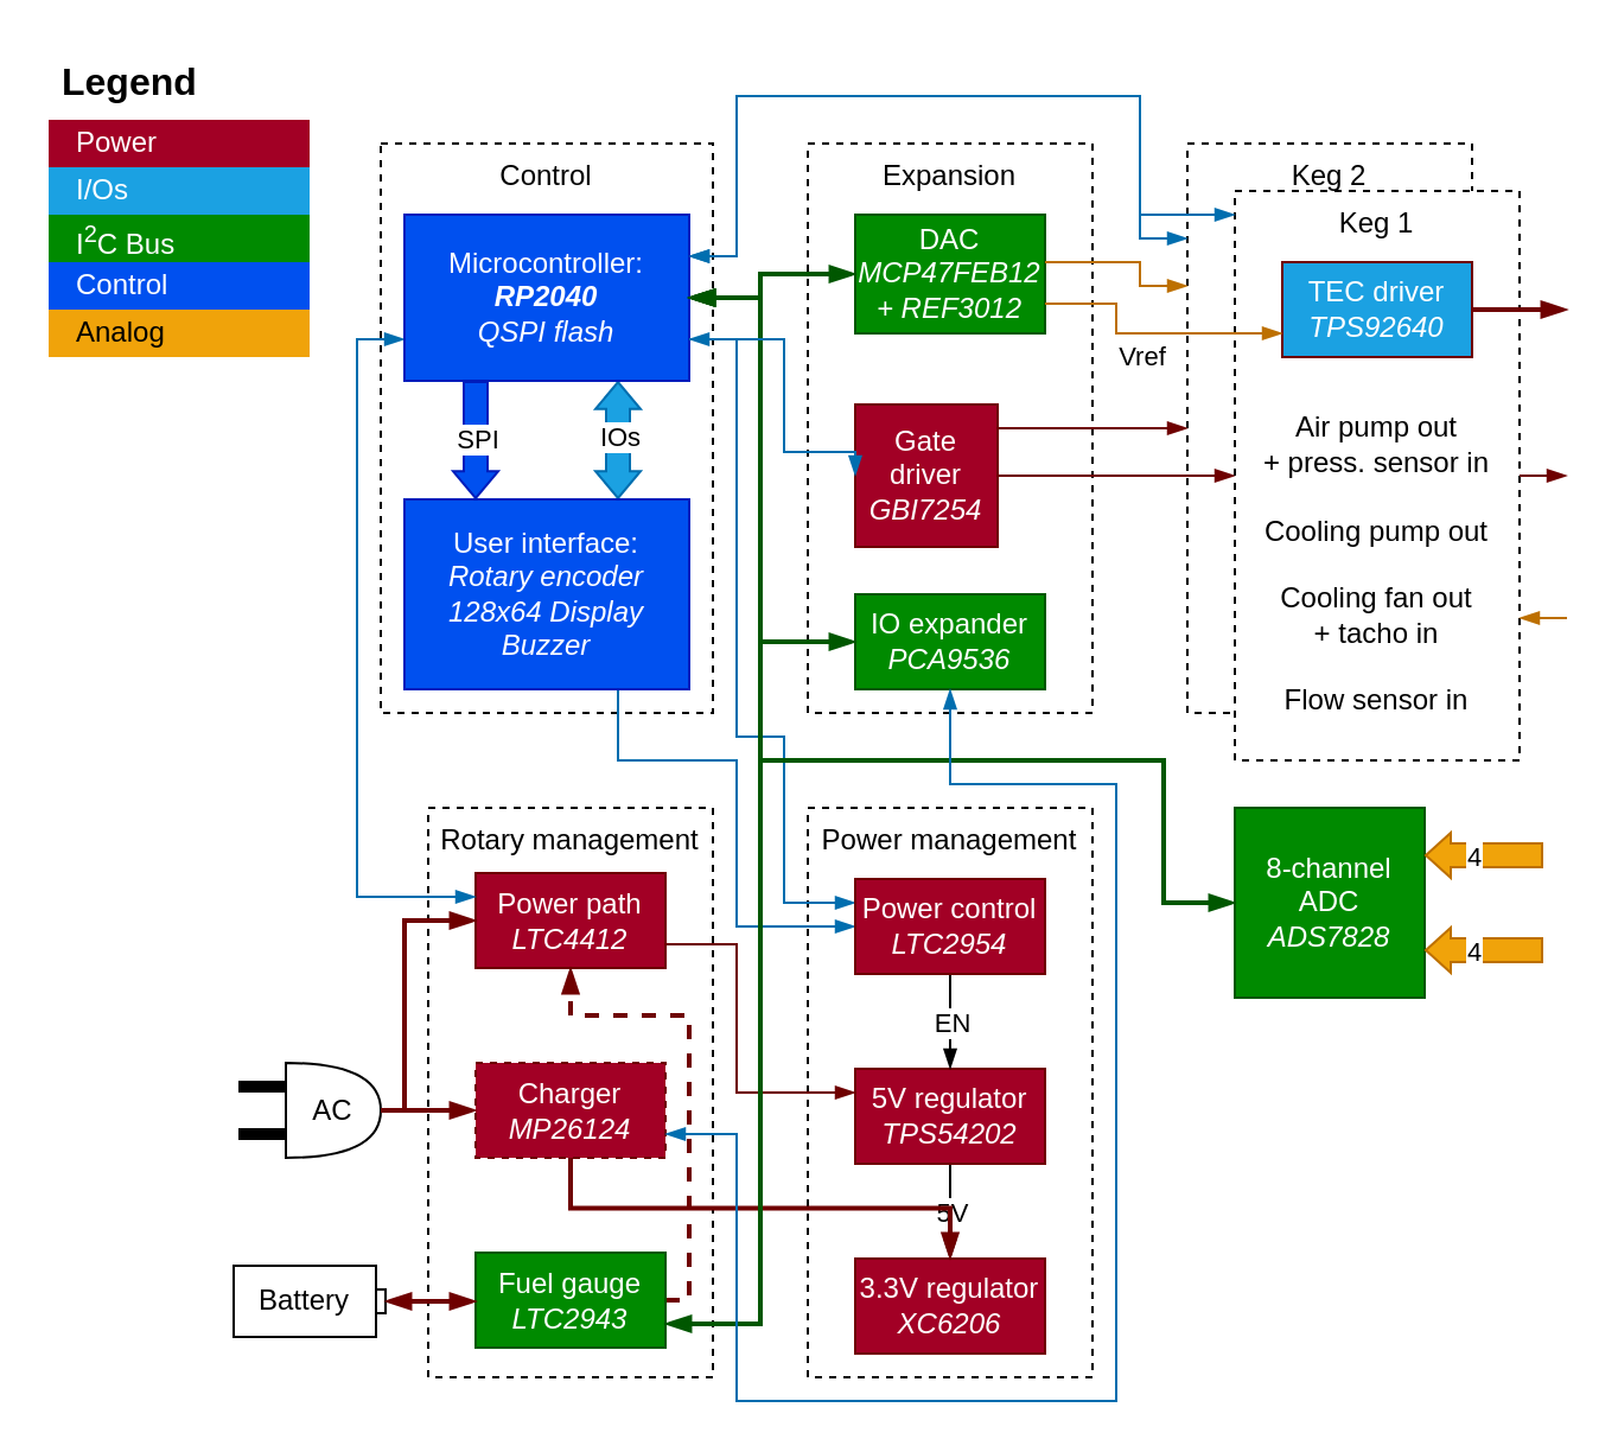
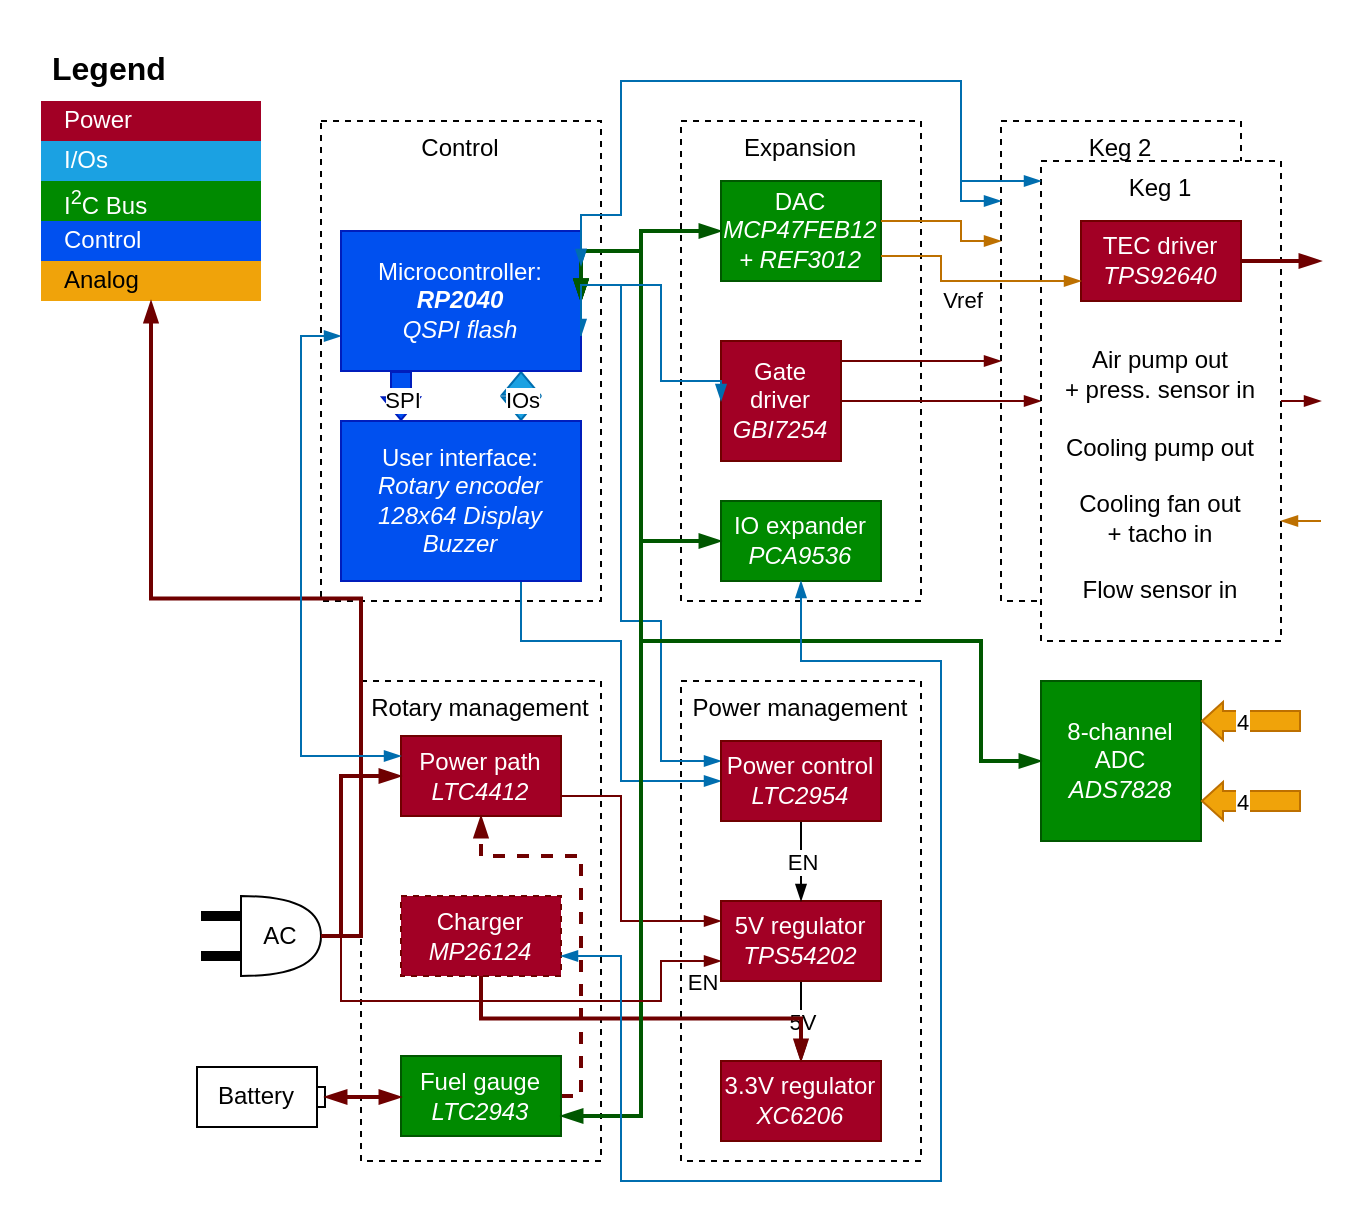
- <mxCell id="52" value="Microcontroller:&lt;br&gt;&lt;i&gt;&lt;b&gt;RP2040&lt;/b&gt;&lt;br&gt;QSPI flash&lt;br&gt;&lt;/i&gt;" style="rounded=0;whiteSpace=wrap;html=1;verticalAlign=middle;labelBackgroundColor=none;fillColor=#0050ef;fontColor=#ffffff;strokeColor=#001DBC;" vertex="1" parent="1"><mxGeometry x="170" y="90" width="120" height="70" as="geometry" /></mxCell>
+ <mxCell id="52" value="Microcontroller:&lt;br&gt;&lt;i&gt;&lt;b&gt;RP2040&lt;/b&gt;&lt;br&gt;QSPI flash&lt;br&gt;&lt;/i&gt;" style="rounded=0;whiteSpace=wrap;html=1;verticalAlign=middle;labelBackgroundColor=none;fillColor=#0050ef;fontColor=#ffffff;strokeColor=#001DBC;" vertex="1" parent="1"><mxGeometry x="170" y="115" width="120" height="70" as="geometry" /></mxCell>
- <mxCell id="62" value="TEC driver&lt;br&gt;&lt;i&gt;TPS92640&lt;/i&gt;" style="whiteSpace=wrap;html=1;labelBackgroundColor=none;rounded=0;fillColor=#1ba1e2;fontColor=#ffffff;strokeColor=#6F0000;" vertex="1" parent="1"><mxGeometry x="540" y="110" width="80" height="40" as="geometry" /></mxCell>
+ <mxCell id="62" value="TEC driver&lt;br&gt;&lt;i&gt;TPS92640&lt;/i&gt;" style="whiteSpace=wrap;html=1;labelBackgroundColor=none;rounded=0;fillColor=#a20025;fontColor=#ffffff;strokeColor=#6F0000;" vertex="1" parent="1"><mxGeometry x="540" y="110" width="80" height="40" as="geometry" /></mxCell>
- <mxCell id="44" style="edgeStyle=orthogonalEdgeStyle;rounded=0;orthogonalLoop=1;jettySize=auto;html=1;exitX=1;exitY=0.5;exitDx=0;exitDy=0;exitPerimeter=0;entryX=0;entryY=0.5;entryDx=0;entryDy=0;endArrow=blockThin;endFill=1;fillColor=#a20025;strokeColor=#6F0000;strokeWidth=2;" edge="1" parent="1" source="42" target="35"><mxGeometry relative="1" as="geometry" /></mxCell>
+ <mxCell id="44" style="edgeStyle=orthogonalEdgeStyle;rounded=0;orthogonalLoop=1;jettySize=auto;html=1;exitX=1;exitY=0.5;exitDx=0;exitDy=0;exitPerimeter=0;endArrow=blockThin;endFill=1;fillColor=#a20025;strokeColor=#6F0000;strokeWidth=2;" edge="1" parent="1" source="42" target="15"><mxGeometry relative="1" as="geometry" /></mxCell>
+ <mxCell id="75" style="edgeStyle=orthogonalEdgeStyle;rounded=0;orthogonalLoop=1;jettySize=auto;html=1;exitX=1;exitY=0.5;exitDx=0;exitDy=0;exitPerimeter=0;entryX=0;entryY=0.75;entryDx=0;entryDy=0;endArrow=blockThin;endFill=1;fillColor=#a20025;strokeColor=#6F0000;strokeWidth=1;" edge="1" parent="1" source="42" target="19"><mxGeometry relative="1" as="geometry"><Array as="points"><mxPoint x="170" y="467" /><mxPoint x="170" y="500" /><mxPoint x="330" y="500" /><mxPoint x="330" y="480" /></Array></mxGeometry></mxCell>
+ <mxCell id="76" value="EN" style="edgeLabel;html=1;align=center;verticalAlign=middle;resizable=0;points=[];" vertex="1" connectable="0" parent="75"><mxGeometry x="0.805" relative="1" as="geometry"><mxPoint x="15" y="10" as="offset" /></mxGeometry></mxCell>
